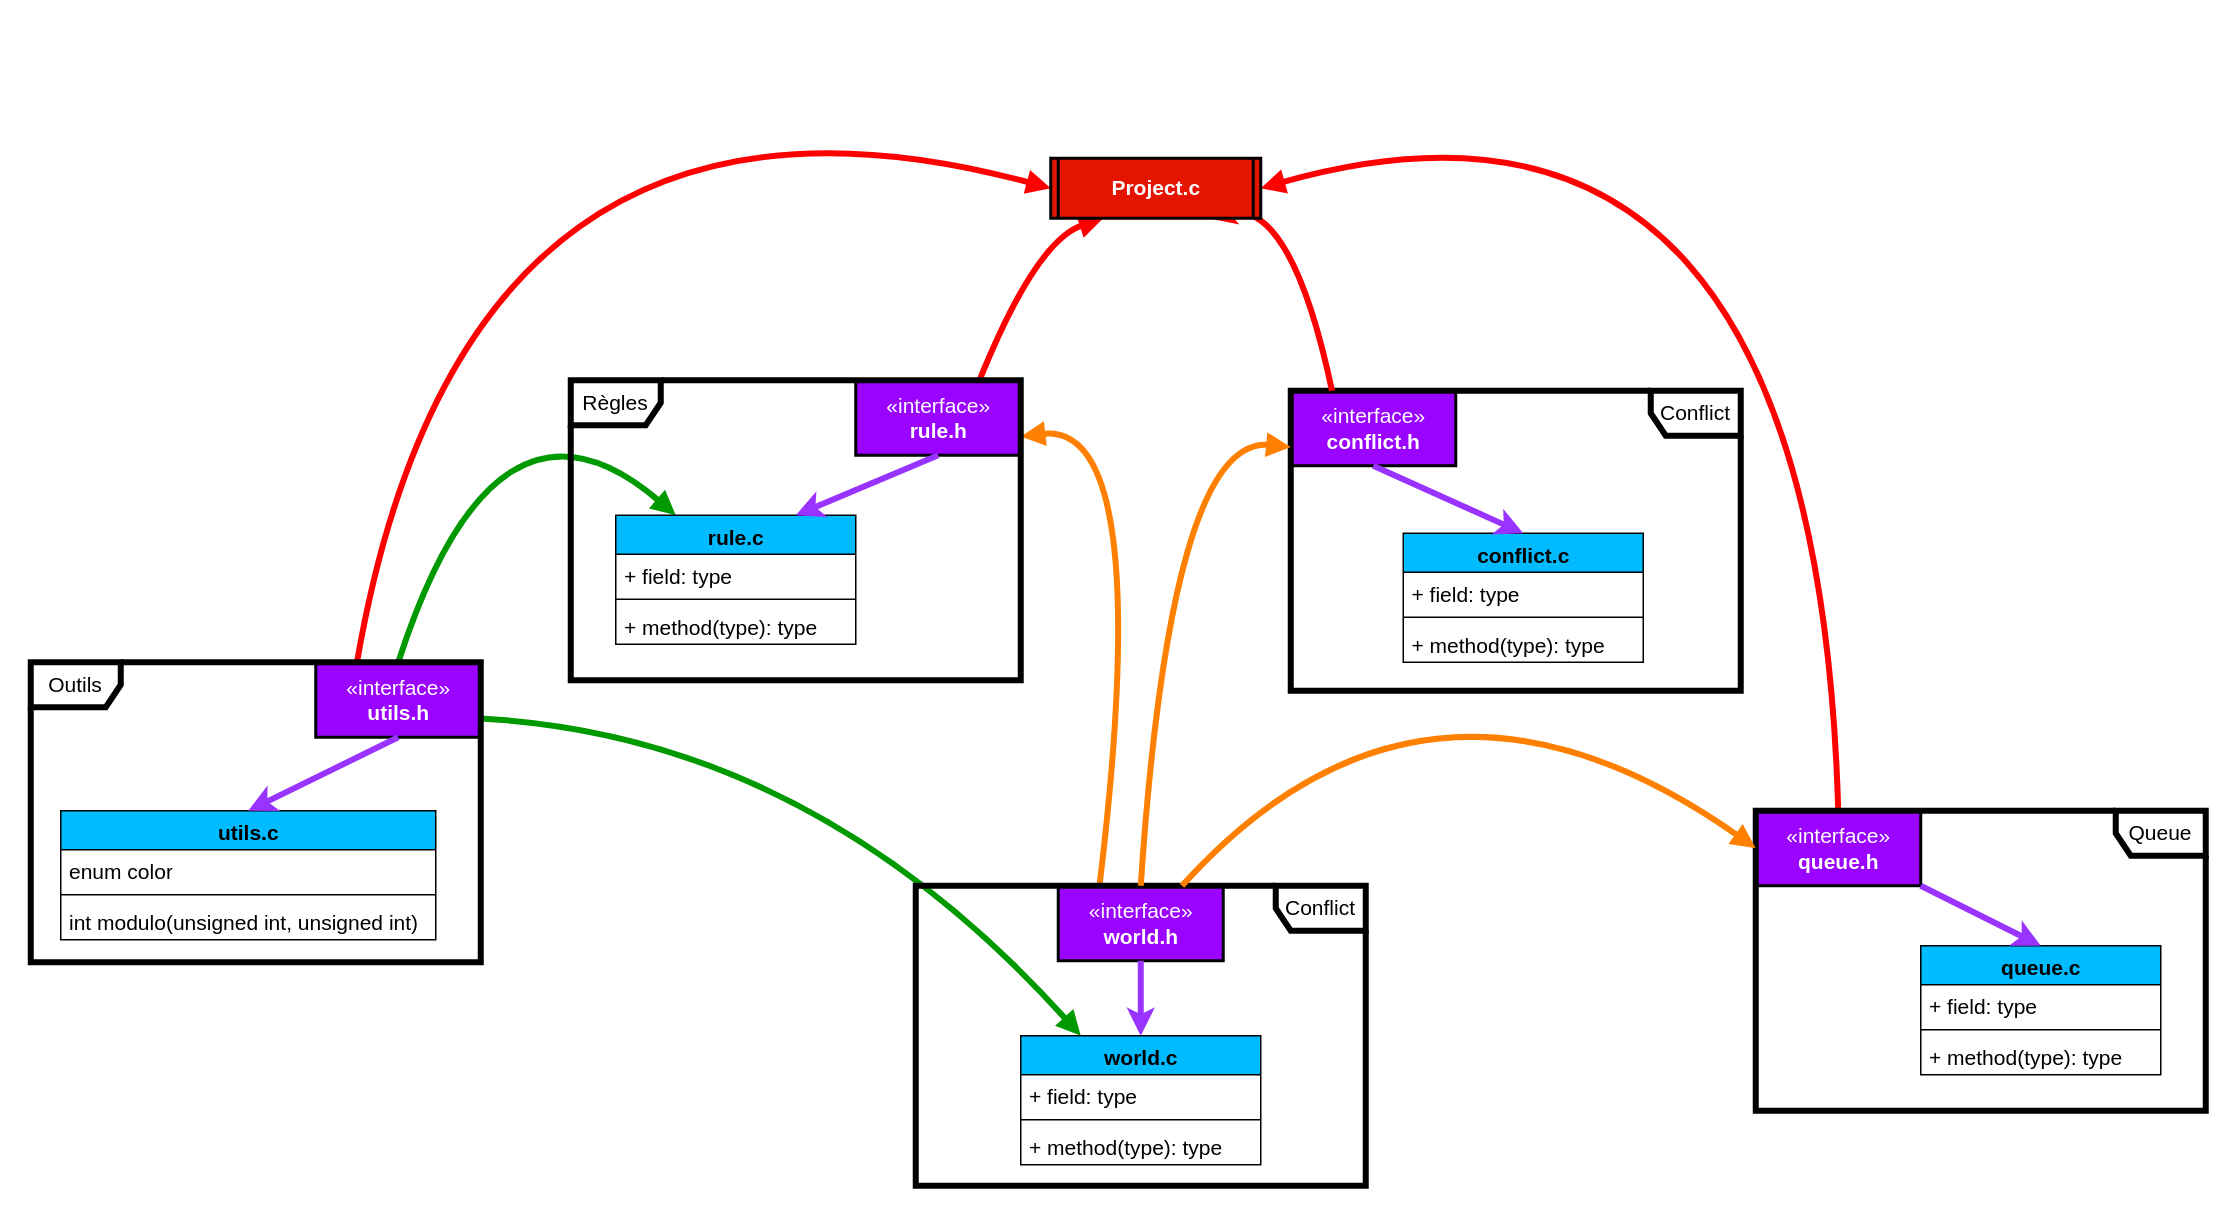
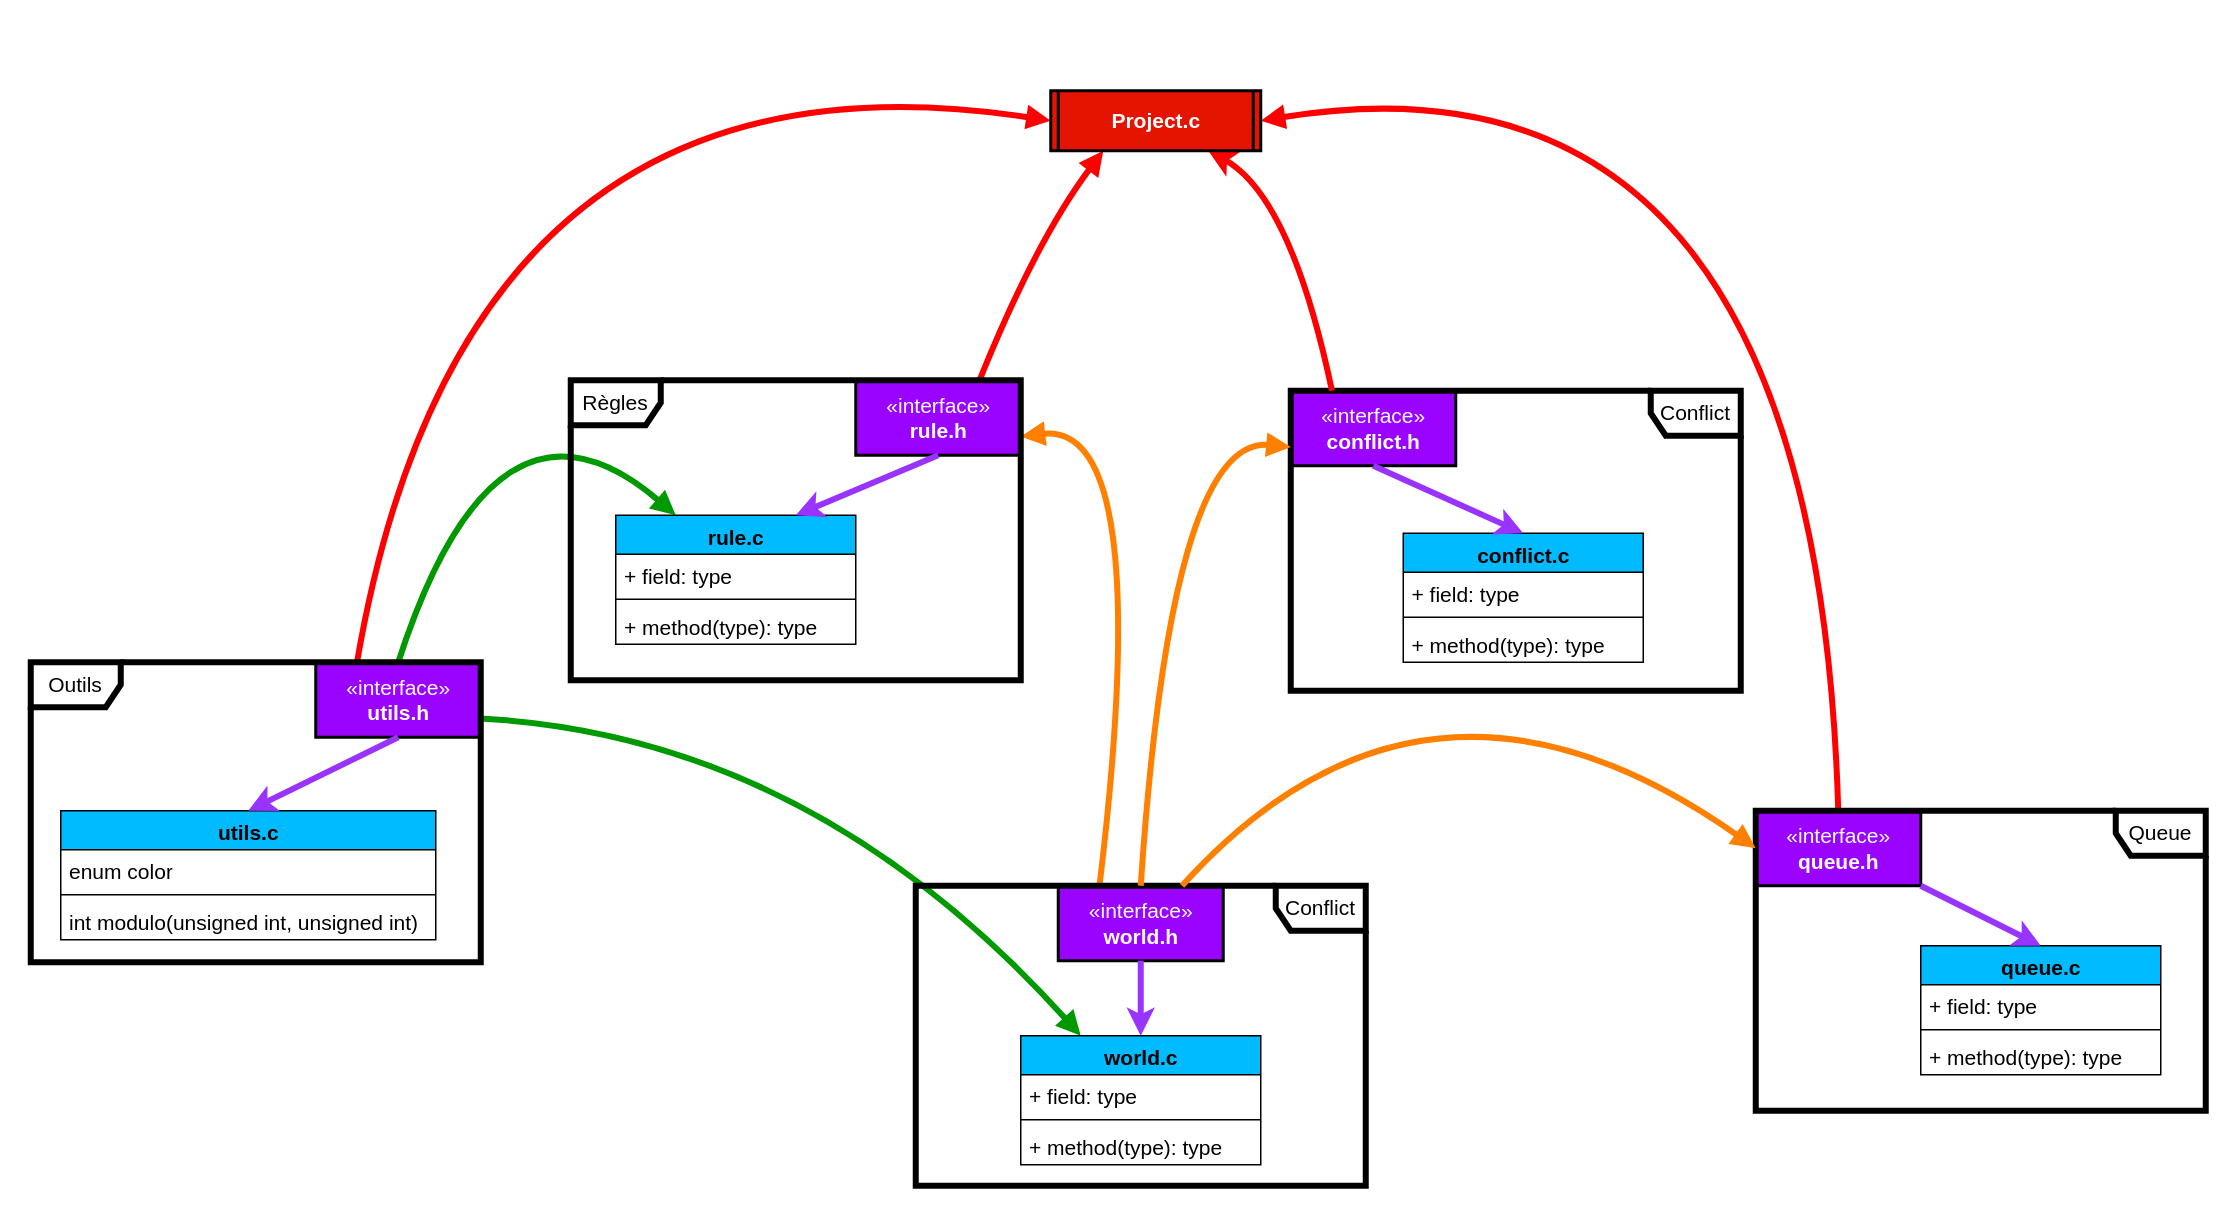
- <mxCell id="44" value="Project.c" style="shape=process2;fixedSize=1;size=5;fontStyle=1;rounded=0;shadow=0;comic=0;fontFamily=Helvetica;fontSize=14;strokeColor=#000000;strokeWidth=2;fillColor=#e51400;html=1;fontColor=#ffffff;" vertex="1" parent="1"><mxGeometry x="700" y="105" width="140" height="40" as="geometry" /></mxCell>
+ <mxCell id="44" value="Project.c" style="shape=process2;fixedSize=1;size=5;fontStyle=1;rounded=0;shadow=0;comic=0;fontFamily=Helvetica;fontSize=14;strokeColor=#000000;strokeWidth=2;fillColor=#e51400;html=1;fontColor=#ffffff;" vertex="1" parent="1"><mxGeometry x="700" y="60" width="140" height="40" as="geometry" /></mxCell>
